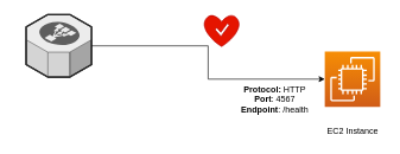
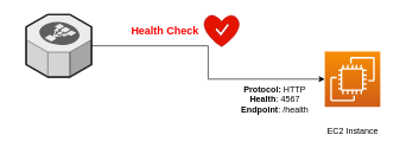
+ <mxCell id="8" value="Health Check" style="text;html=1;align=center;verticalAlign=middle;resizable=0;points=[];autosize=1;strokeColor=none;fillColor=none;fontColor=#FF0000;fontStyle=1;fontSize=15;" parent="1" vertex="1"><mxGeometry x="176" y="32.5" width="110" height="20" as="geometry" /></mxCell>
- <mxCell id="9" value="&lt;b&gt;Protocol: &lt;/b&gt;HTTP&lt;br&gt;&lt;b&gt;Port&lt;/b&gt;: 4567&lt;br&gt;&lt;b&gt;Endpoint&lt;/b&gt;: /health" style="text;html=1;strokeColor=none;fillColor=none;align=center;verticalAlign=middle;whiteSpace=wrap;rounded=0;" parent="1" vertex="1"><mxGeometry x="326" y="110" width="120" height="59" as="geometry" /></mxCell>
+ <mxCell id="9" value="&lt;b&gt;Protocol: &lt;/b&gt;HTTP&lt;br&gt;&lt;b&gt;Health&lt;/b&gt;: 4567&lt;br&gt;&lt;b&gt;Endpoint&lt;/b&gt;: /health" style="text;html=1;strokeColor=none;fillColor=none;align=center;verticalAlign=middle;whiteSpace=wrap;rounded=0;" parent="1" vertex="1"><mxGeometry x="326" y="110" width="120" height="59" as="geometry" /></mxCell>
